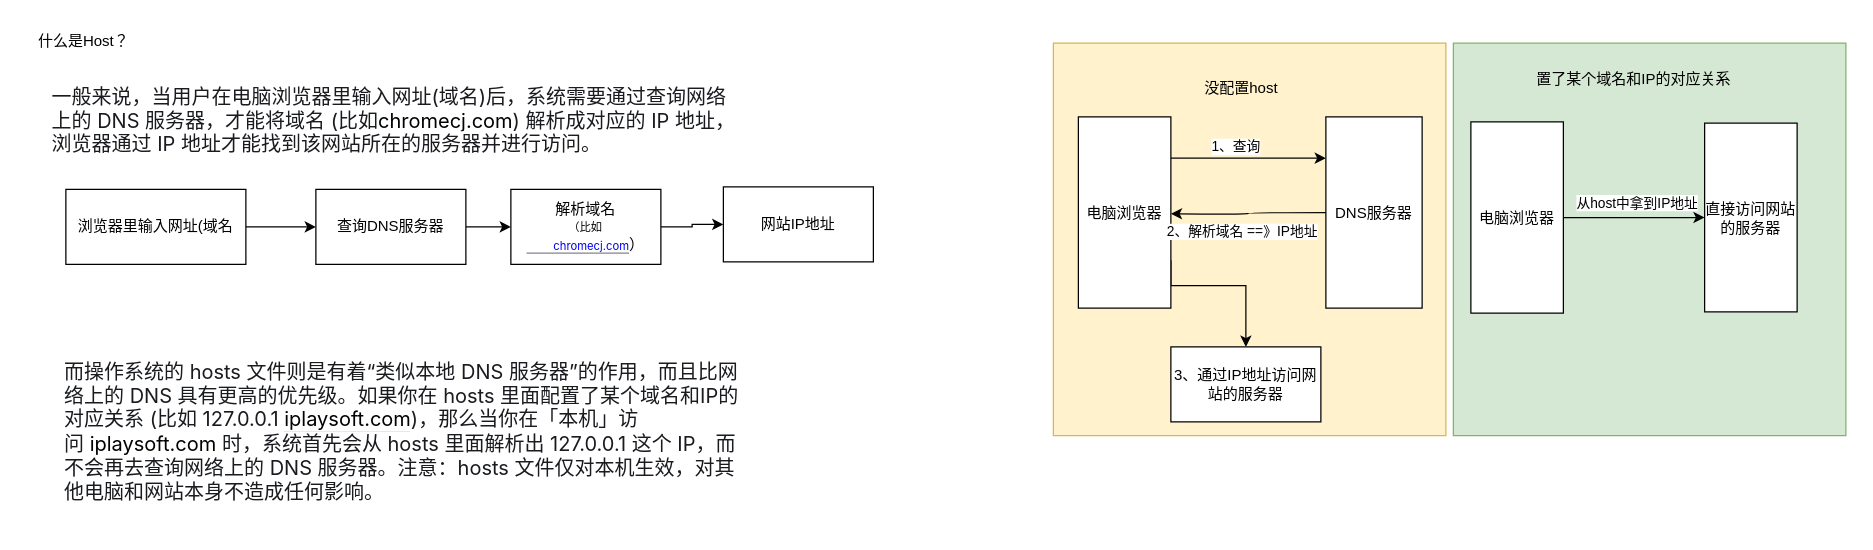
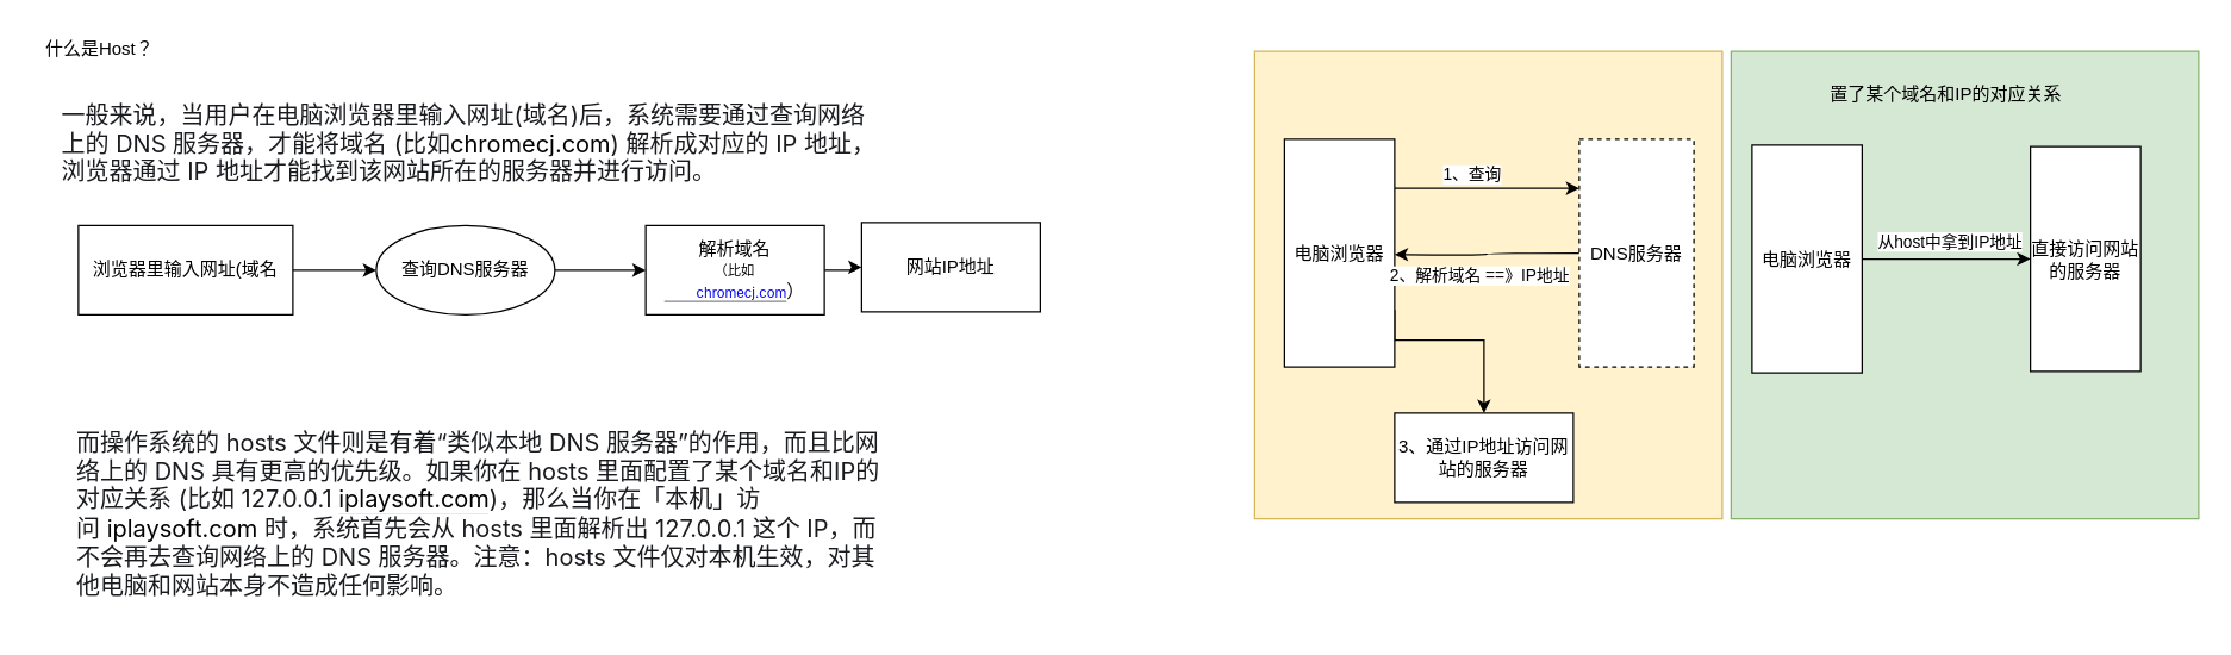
- <mxCell id="26" value="没配置host" style="text;html=1;align=center;verticalAlign=middle;whiteSpace=wrap;rounded=0;" vertex="1" parent="1"><mxGeometry x="953" y="55" width="79" height="30" as="geometry" /></mxCell>
- <mxCell id="20" value="DNS服务器" style="rounded=0;whiteSpace=wrap;html=1;" vertex="1" parent="1"><mxGeometry x="1060" y="93" width="77" height="153" as="geometry" /></mxCell>
+ <mxCell id="20" value="DNS服务器" style="rounded=0;whiteSpace=wrap;html=1;dashed=1;" vertex="1" parent="1"><mxGeometry x="1060" y="93" width="77" height="153" as="geometry" /></mxCell>
- <mxCell id="7" value="查询DNS服务器" style="rounded=0;whiteSpace=wrap;html=1;" parent="1" vertex="1"><mxGeometry x="252.004" y="151" width="120" height="60" as="geometry" /></mxCell>
+ <mxCell id="7" value="查询DNS服务器" style="ellipse;whiteSpace=wrap;html=1;" parent="1" vertex="1"><mxGeometry x="252.004" y="151" width="120" height="60" as="geometry" /></mxCell>
- <mxCell id="9" value="解析域名&lt;br&gt;&lt;font style=&quot;font-size: 9px;&quot;&gt;（比如&lt;a style=&quot;border-bottom: 1px solid rgb(129, 133, 143); text-decoration-line: none; cursor: pointer; font-family: -apple-system, BlinkMacSystemFont, &amp;quot;Helvetica Neue&amp;quot;, &amp;quot;PingFang SC&amp;quot;, &amp;quot;Microsoft YaHei&amp;quot;, &amp;quot;Source Han Sans SC&amp;quot;, &amp;quot;Noto Sans CJK SC&amp;quot;, &amp;quot;WenQuanYi Micro Hei&amp;quot;, sans-serif; text-align: start;&quot; data-za-detail-view-id=&quot;1043&quot; rel=&quot;nofollow noreferrer&quot; target=&quot;_blank&quot; class=&quot;external&quot; href=&quot;https://link.zhihu.com/?target=http%3A//chromecj.com&quot;&gt;&lt;span style=&quot;border-color: var(--border-color); background-color: transparent; color: transparent; font-variant-numeric: normal; font-variant-east-asian: normal; font-variant-alternates: normal; font-kerning: auto; font-optical-sizing: auto; font-feature-settings: normal; font-variation-settings: normal; font-variant-position: normal; font-stretch: normal; line-height: 0; font-family: a; text-shadow: none;&quot; class=&quot;invisible&quot;&gt;http://&lt;/span&gt;&lt;span style=&quot;border-color: var(--border-color);&quot; class=&quot;visible&quot;&gt;chromecj.com&lt;/span&gt;&lt;/a&gt;&lt;/font&gt;）" style="whiteSpace=wrap;html=1;rounded=0;" parent="1" vertex="1"><mxGeometry x="408.004" y="151" width="120" height="60" as="geometry" /></mxCell>
+ <mxCell id="9" value="解析域名&lt;br&gt;&lt;font style=&quot;font-size: 9px;&quot;&gt;（比如&lt;a style=&quot;border-bottom: 1px solid rgb(129, 133, 143); text-decoration-line: none; cursor: pointer; font-family: -apple-system, BlinkMacSystemFont, &amp;quot;Helvetica Neue&amp;quot;, &amp;quot;PingFang SC&amp;quot;, &amp;quot;Microsoft YaHei&amp;quot;, &amp;quot;Source Han Sans SC&amp;quot;, &amp;quot;Noto Sans CJK SC&amp;quot;, &amp;quot;WenQuanYi Micro Hei&amp;quot;, sans-serif; text-align: start;&quot; data-za-detail-view-id=&quot;1043&quot; rel=&quot;nofollow noreferrer&quot; target=&quot;_blank&quot; class=&quot;external&quot; href=&quot;https://link.zhihu.com/?target=http%3A//chromecj.com&quot;&gt;&lt;span style=&quot;border-color: var(--border-color); background-color: transparent; color: transparent; font-variant-numeric: normal; font-variant-east-asian: normal; font-variant-alternates: normal; font-kerning: auto; font-optical-sizing: auto; font-feature-settings: normal; font-variation-settings: normal; font-variant-position: normal; font-stretch: normal; line-height: 0; font-family: a; text-shadow: none;&quot; class=&quot;invisible&quot;&gt;http://&lt;/span&gt;&lt;span style=&quot;border-color: var(--border-color);&quot; class=&quot;visible&quot;&gt;chromecj.com&lt;/span&gt;&lt;/a&gt;&lt;/font&gt;）" style="whiteSpace=wrap;html=1;rounded=0;" parent="1" vertex="1"><mxGeometry x="433.004" y="151" width="120" height="60" as="geometry" /></mxCell>
